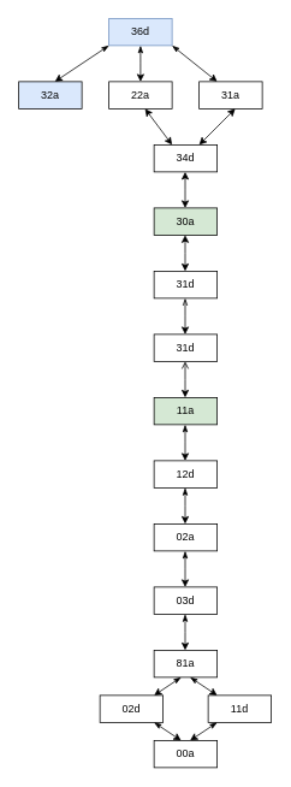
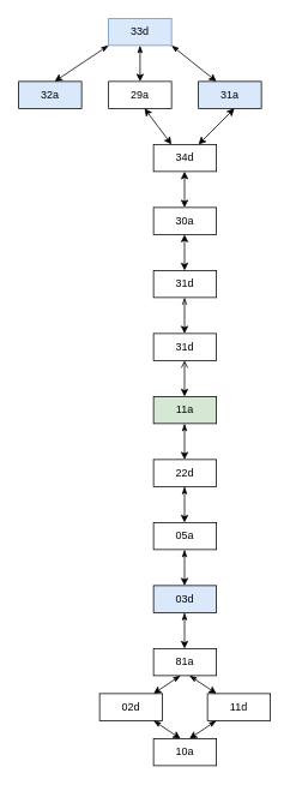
- <mxCell id="3" value="36d" style="rounded=0;whiteSpace=wrap;html=1;fillColor=#dae8fc;strokeColor=#6c8ebf;" vertex="1" parent="1"><mxGeometry x="120" y="20" width="70" height="30" as="geometry" /></mxCell>
+ <mxCell id="3" value="33d" style="rounded=0;whiteSpace=wrap;html=1;fillColor=#dae8fc;strokeColor=#6c8ebf;" vertex="1" parent="1"><mxGeometry x="120" y="20" width="70" height="30" as="geometry" /></mxCell>
- <mxCell id="6" value="22a" style="rounded=0;whiteSpace=wrap;html=1;" vertex="1" parent="1"><mxGeometry x="120" y="90" width="70" height="30" as="geometry" /></mxCell>
+ <mxCell id="6" value="29a" style="rounded=0;whiteSpace=wrap;html=1;" vertex="1" parent="1"><mxGeometry x="120" y="90" width="70" height="30" as="geometry" /></mxCell>
- <mxCell id="8" value="31a" style="rounded=0;whiteSpace=wrap;html=1;" vertex="1" parent="1"><mxGeometry x="220" y="90" width="70" height="30" as="geometry" /></mxCell>
+ <mxCell id="8" value="31a" style="rounded=0;whiteSpace=wrap;html=1;fillColor=#dae8fc;" vertex="1" parent="1"><mxGeometry x="220" y="90" width="70" height="30" as="geometry" /></mxCell>
- <mxCell id="12" value="30a" style="rounded=0;whiteSpace=wrap;html=1;fillColor=#d5e8d4;" vertex="1" parent="1"><mxGeometry x="170" y="230" width="70" height="30" as="geometry" /></mxCell>
+ <mxCell id="12" value="30a" style="rounded=0;whiteSpace=wrap;html=1;" vertex="1" parent="1"><mxGeometry x="170" y="230" width="70" height="30" as="geometry" /></mxCell>
- <mxCell id="21" value="12d" style="rounded=0;whiteSpace=wrap;html=1;" vertex="1" parent="1"><mxGeometry x="170" y="510" width="70" height="30" as="geometry" /></mxCell>
+ <mxCell id="21" value="22d" style="rounded=0;whiteSpace=wrap;html=1;" vertex="1" parent="1"><mxGeometry x="170" y="510" width="70" height="30" as="geometry" /></mxCell>
- <mxCell id="23" value="02a" style="rounded=0;whiteSpace=wrap;html=1;" vertex="1" parent="1"><mxGeometry x="170" y="580" width="70" height="30" as="geometry" /></mxCell>
+ <mxCell id="23" value="05a" style="rounded=0;whiteSpace=wrap;html=1;" vertex="1" parent="1"><mxGeometry x="170" y="580" width="70" height="30" as="geometry" /></mxCell>
- <mxCell id="25" value="03d" style="rounded=0;whiteSpace=wrap;html=1;" vertex="1" parent="1"><mxGeometry x="170" y="650" width="70" height="30" as="geometry" /></mxCell>
+ <mxCell id="25" value="03d" style="rounded=0;whiteSpace=wrap;html=1;fillColor=#dae8fc;" vertex="1" parent="1"><mxGeometry x="170" y="650" width="70" height="30" as="geometry" /></mxCell>
- <mxCell id="34" value="00a" style="rounded=0;whiteSpace=wrap;html=1;" vertex="1" parent="1"><mxGeometry x="170" y="820" width="70" height="30" as="geometry" /></mxCell>
+ <mxCell id="34" value="10a" style="rounded=0;whiteSpace=wrap;html=1;" vertex="1" parent="1"><mxGeometry x="170" y="820" width="70" height="30" as="geometry" /></mxCell>
